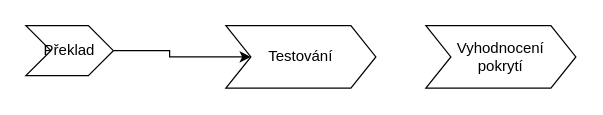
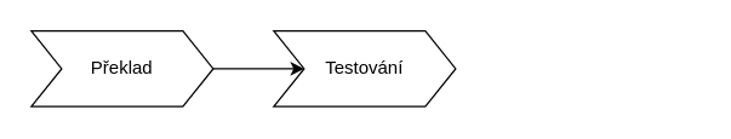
- <mxCell id="3" value="Překlad" style="shape=step;perimeter=stepPerimeter;whiteSpace=wrap;html=1;fixedSize=1;" vertex="1" parent="1"><mxGeometry x="20" y="20" width="70" height="40" as="geometry" /></mxCell>
+ <mxCell id="3" value="Překlad" style="shape=step;perimeter=stepPerimeter;whiteSpace=wrap;html=1;fixedSize=1;" vertex="1" parent="1"><mxGeometry x="20" y="20" width="120" height="50" as="geometry" /></mxCell>
- <mxCell id="5" value="Vyhodnocení&lt;br&gt;pokrytí" style="shape=step;perimeter=stepPerimeter;whiteSpace=wrap;html=1;fixedSize=1;" vertex="1" parent="1"><mxGeometry x="340" y="20" width="120" height="50" as="geometry" /></mxCell>
